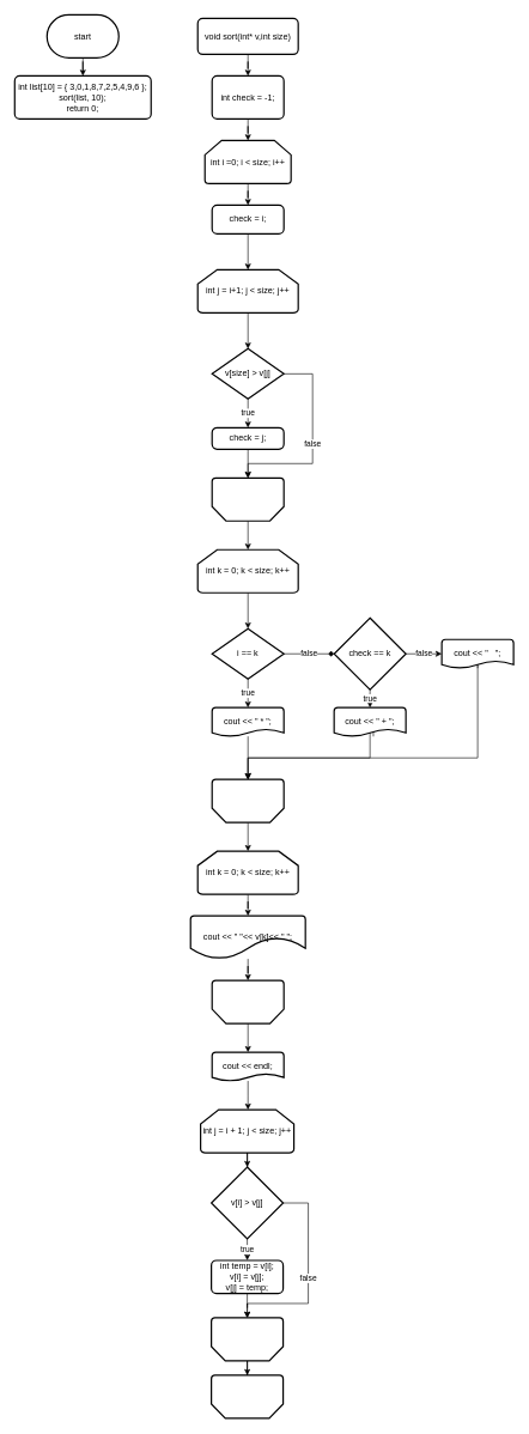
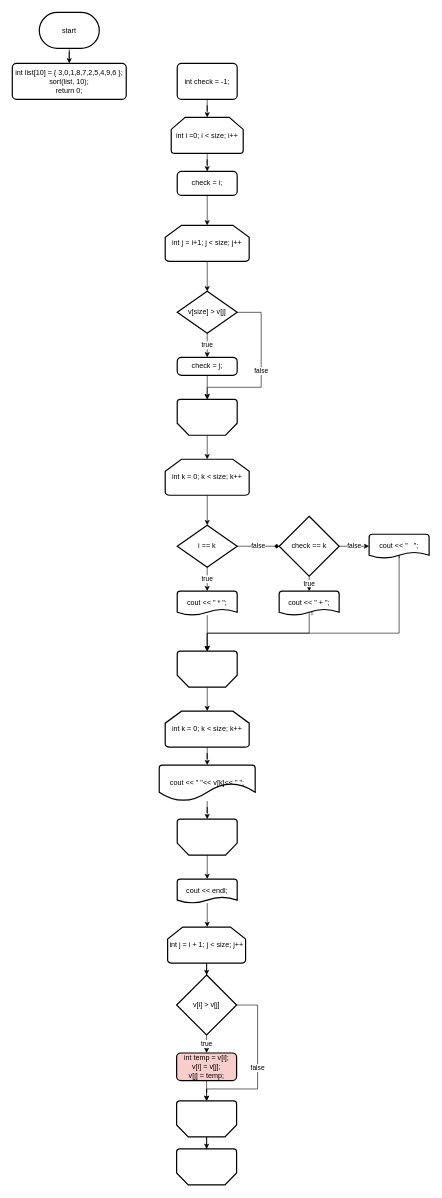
- <mxCell id="6" value="void sort(int* v,int size)" style="rounded=1;whiteSpace=wrap;html=1;absoluteArcSize=1;arcSize=14;strokeWidth=2;" parent="1" vertex="1"><mxGeometry x="275" y="25" width="140" height="50" as="geometry" /></mxCell>
- <mxCell id="5" style="edgeStyle=orthogonalEdgeStyle;rounded=0;orthogonalLoop=1;jettySize=auto;html=1;" parent="1" source="6" target="8" edge="1"><mxGeometry relative="1" as="geometry"><mxPoint x="345" y="115" as="targetPoint" /></mxGeometry></mxCell>
- <mxCell id="54" value="int temp = v[i];&#10;    v[i] = v[j];&#10;    v[j] = temp;" style="rounded=1;whiteSpace=wrap;html=1;absoluteArcSize=1;arcSize=14;strokeWidth=2;" vertex="1" parent="1"><mxGeometry x="294" y="1755" width="100" height="46" as="geometry" /></mxCell>
+ <mxCell id="54" value="int temp = v[i];&#10;    v[i] = v[j];&#10;    v[j] = temp;" style="rounded=1;whiteSpace=wrap;html=1;absoluteArcSize=1;arcSize=14;strokeWidth=2;fillColor=#f8cecc;" vertex="1" parent="1"><mxGeometry x="294" y="1755" width="100" height="46" as="geometry" /></mxCell>
